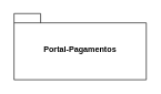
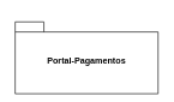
- <mxCell id="2" value="Portal-Pagamentos" style="shape=folder;fontStyle=1;spacingTop=10;tabWidth=40;tabHeight=14;tabPosition=left;html=1;whiteSpace=wrap;" vertex="1" parent="1"><mxGeometry x="20" y="20" width="199" height="100" as="geometry" /></mxCell>
+ <mxCell id="2" value="Portal-Pagamentos" style="shape=folder;fontStyle=1;spacingTop=10;tabWidth=40;tabHeight=14;tabPosition=left;html=1;whiteSpace=wrap;" vertex="1" parent="1"><mxGeometry x="20" y="30" width="199" height="100" as="geometry" /></mxCell>
